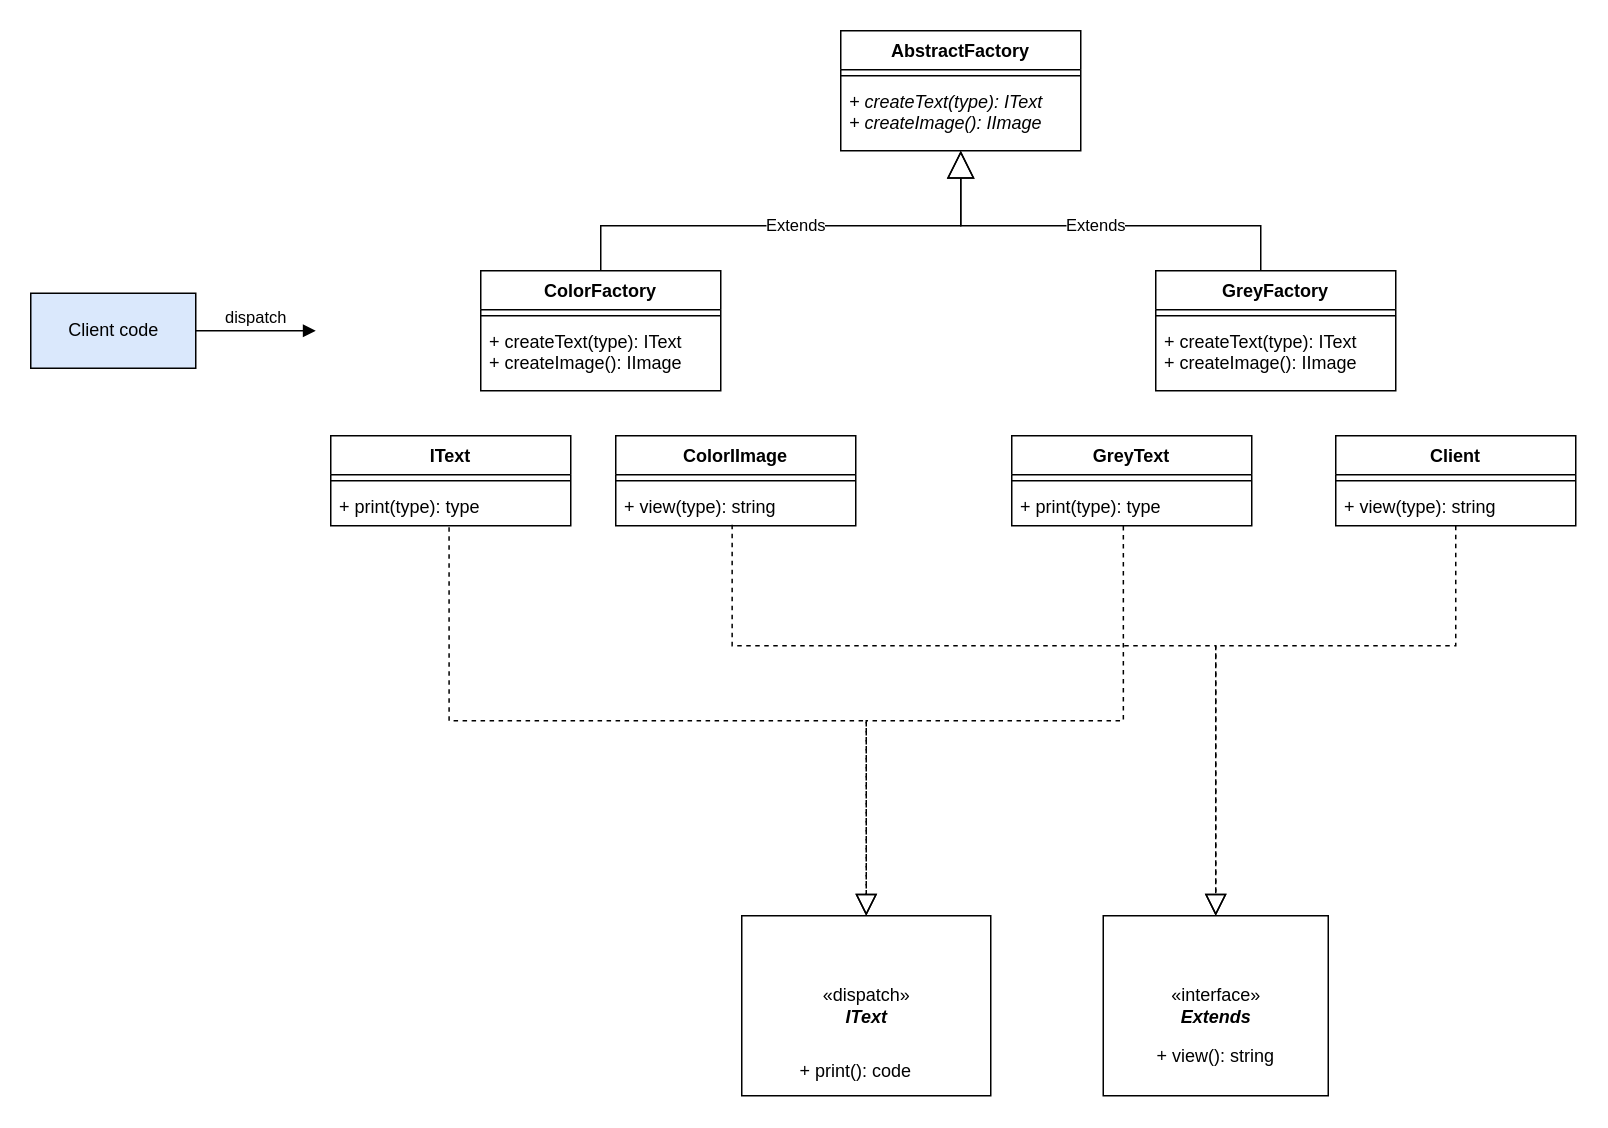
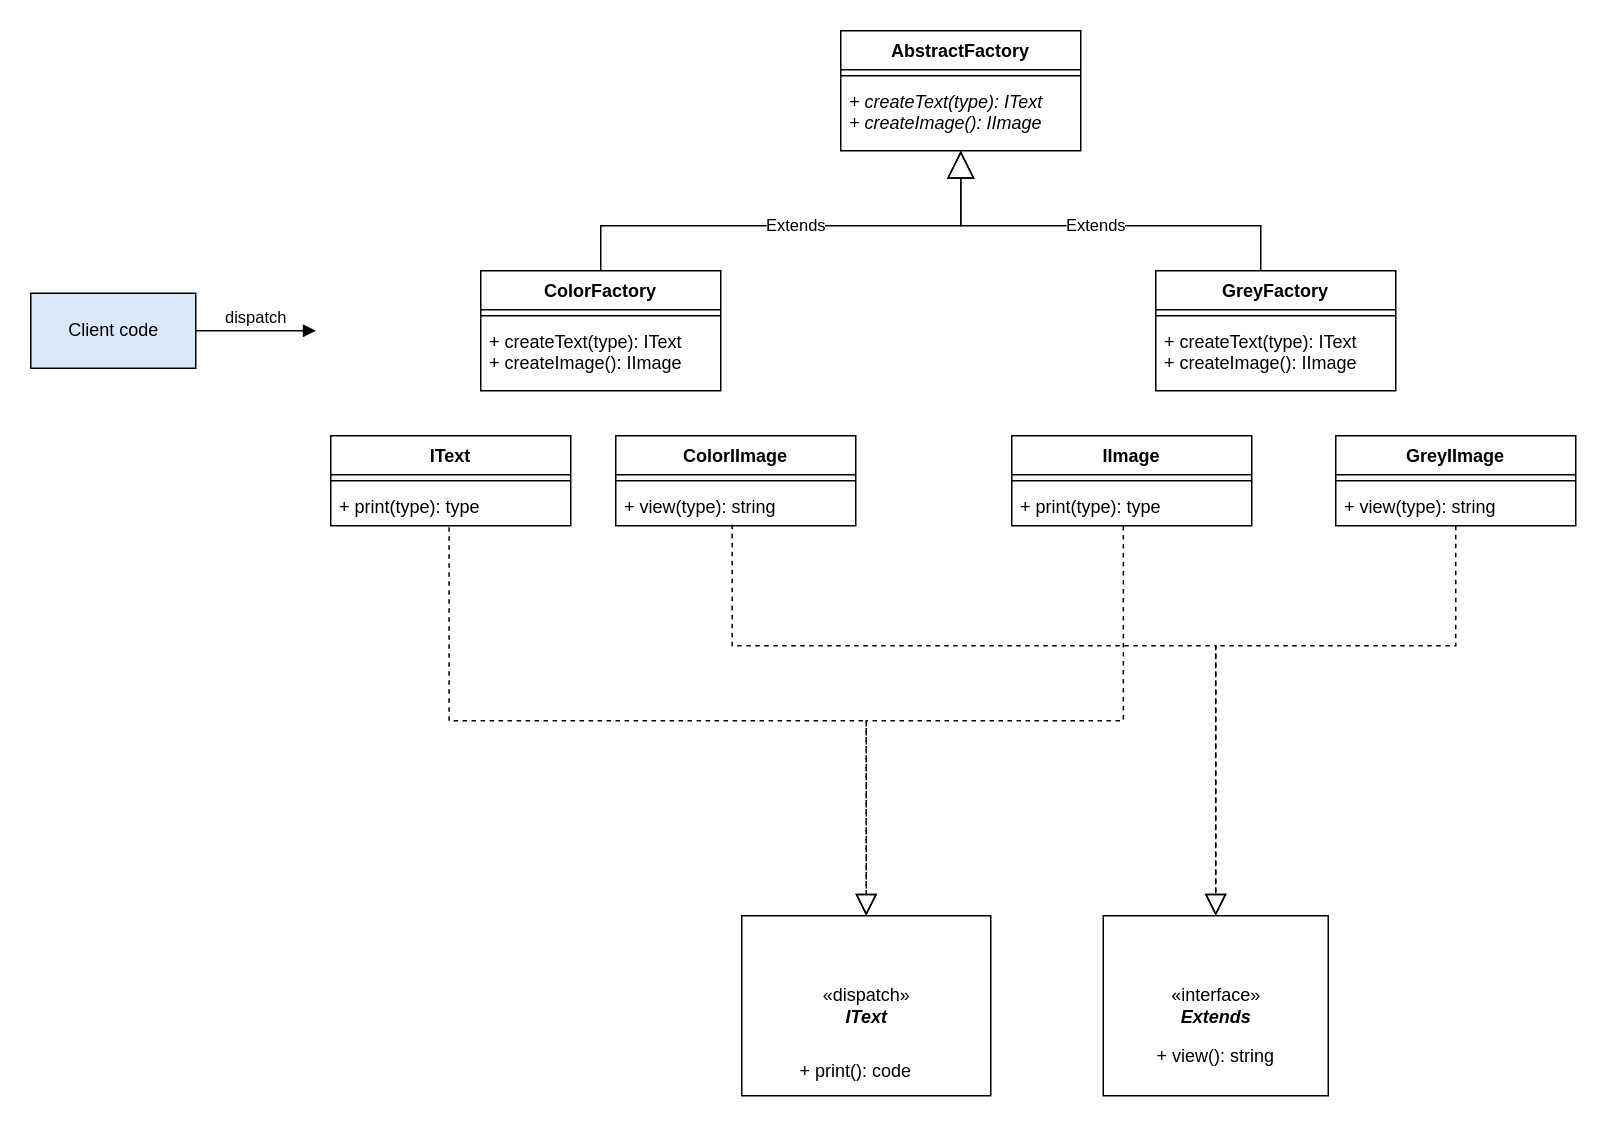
- <mxCell id="21" value="GreyText" style="swimlane;fontStyle=1;align=center;verticalAlign=top;childLayout=stackLayout;horizontal=1;startSize=26;horizontalStack=0;resizeParent=1;resizeParentMax=0;resizeLast=0;collapsible=1;marginBottom=0;" vertex="1" parent="1"><mxGeometry x="674" y="290" width="160" height="60" as="geometry" /></mxCell>
+ <mxCell id="21" value="IImage" style="swimlane;fontStyle=1;align=center;verticalAlign=top;childLayout=stackLayout;horizontal=1;startSize=26;horizontalStack=0;resizeParent=1;resizeParentMax=0;resizeLast=0;collapsible=1;marginBottom=0;" vertex="1" parent="1"><mxGeometry x="674" y="290" width="160" height="60" as="geometry" /></mxCell>
- <mxCell id="24" value="Client" style="swimlane;fontStyle=1;align=center;verticalAlign=top;childLayout=stackLayout;horizontal=1;startSize=26;horizontalStack=0;resizeParent=1;resizeParentMax=0;resizeLast=0;collapsible=1;marginBottom=0;" vertex="1" parent="1"><mxGeometry x="890" y="290" width="160" height="60" as="geometry" /></mxCell>
+ <mxCell id="24" value="GreyIImage" style="swimlane;fontStyle=1;align=center;verticalAlign=top;childLayout=stackLayout;horizontal=1;startSize=26;horizontalStack=0;resizeParent=1;resizeParentMax=0;resizeLast=0;collapsible=1;marginBottom=0;" vertex="1" parent="1"><mxGeometry x="890" y="290" width="160" height="60" as="geometry" /></mxCell>
